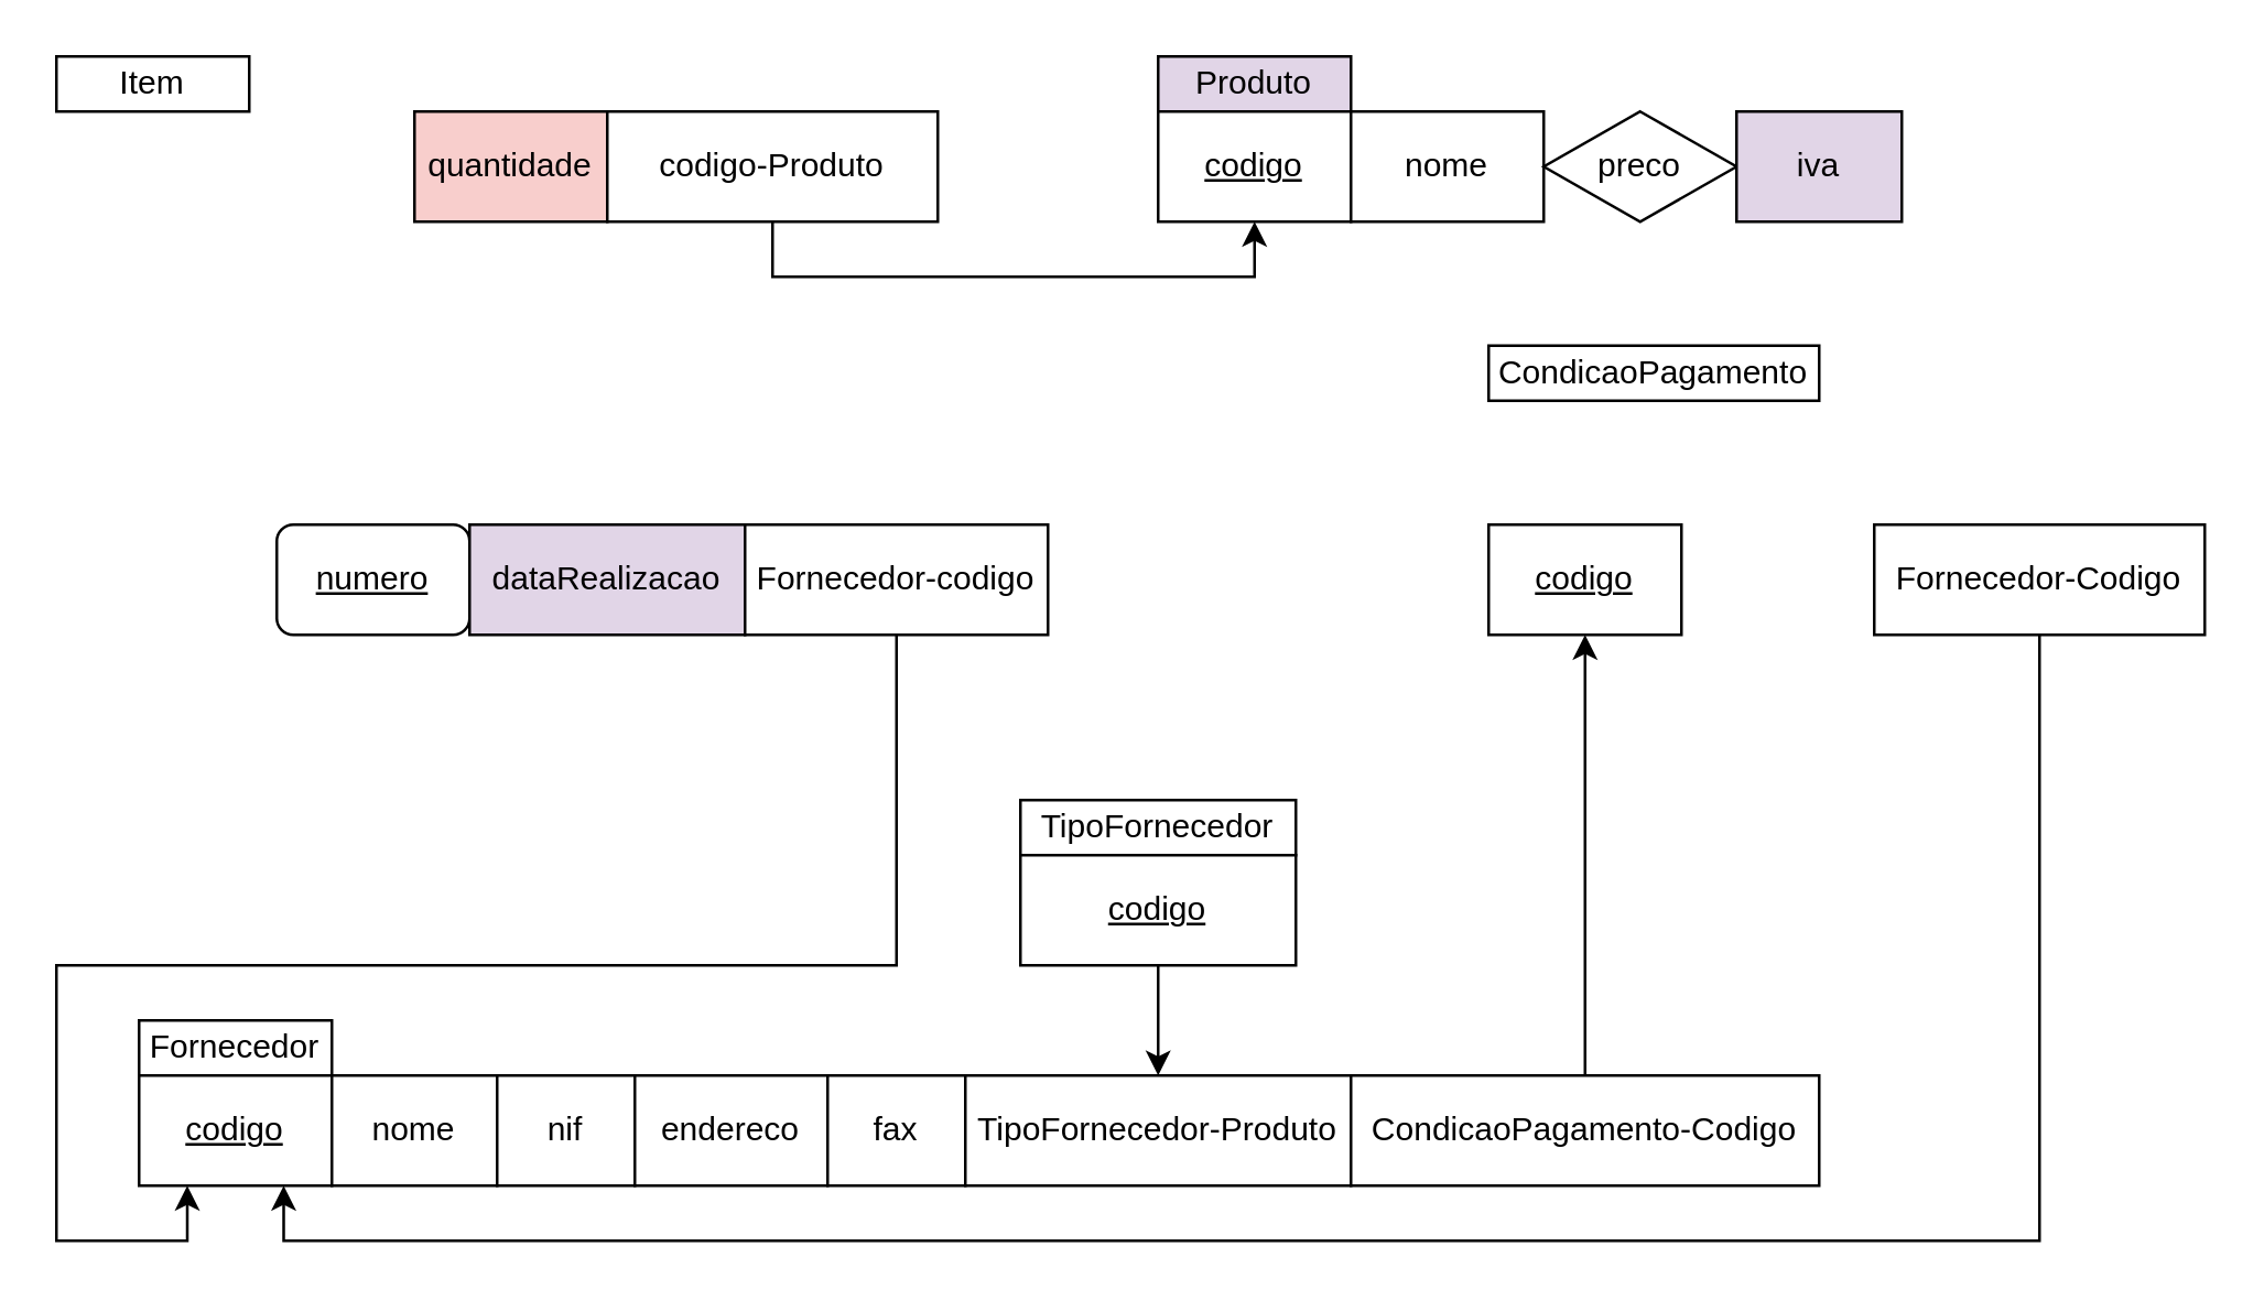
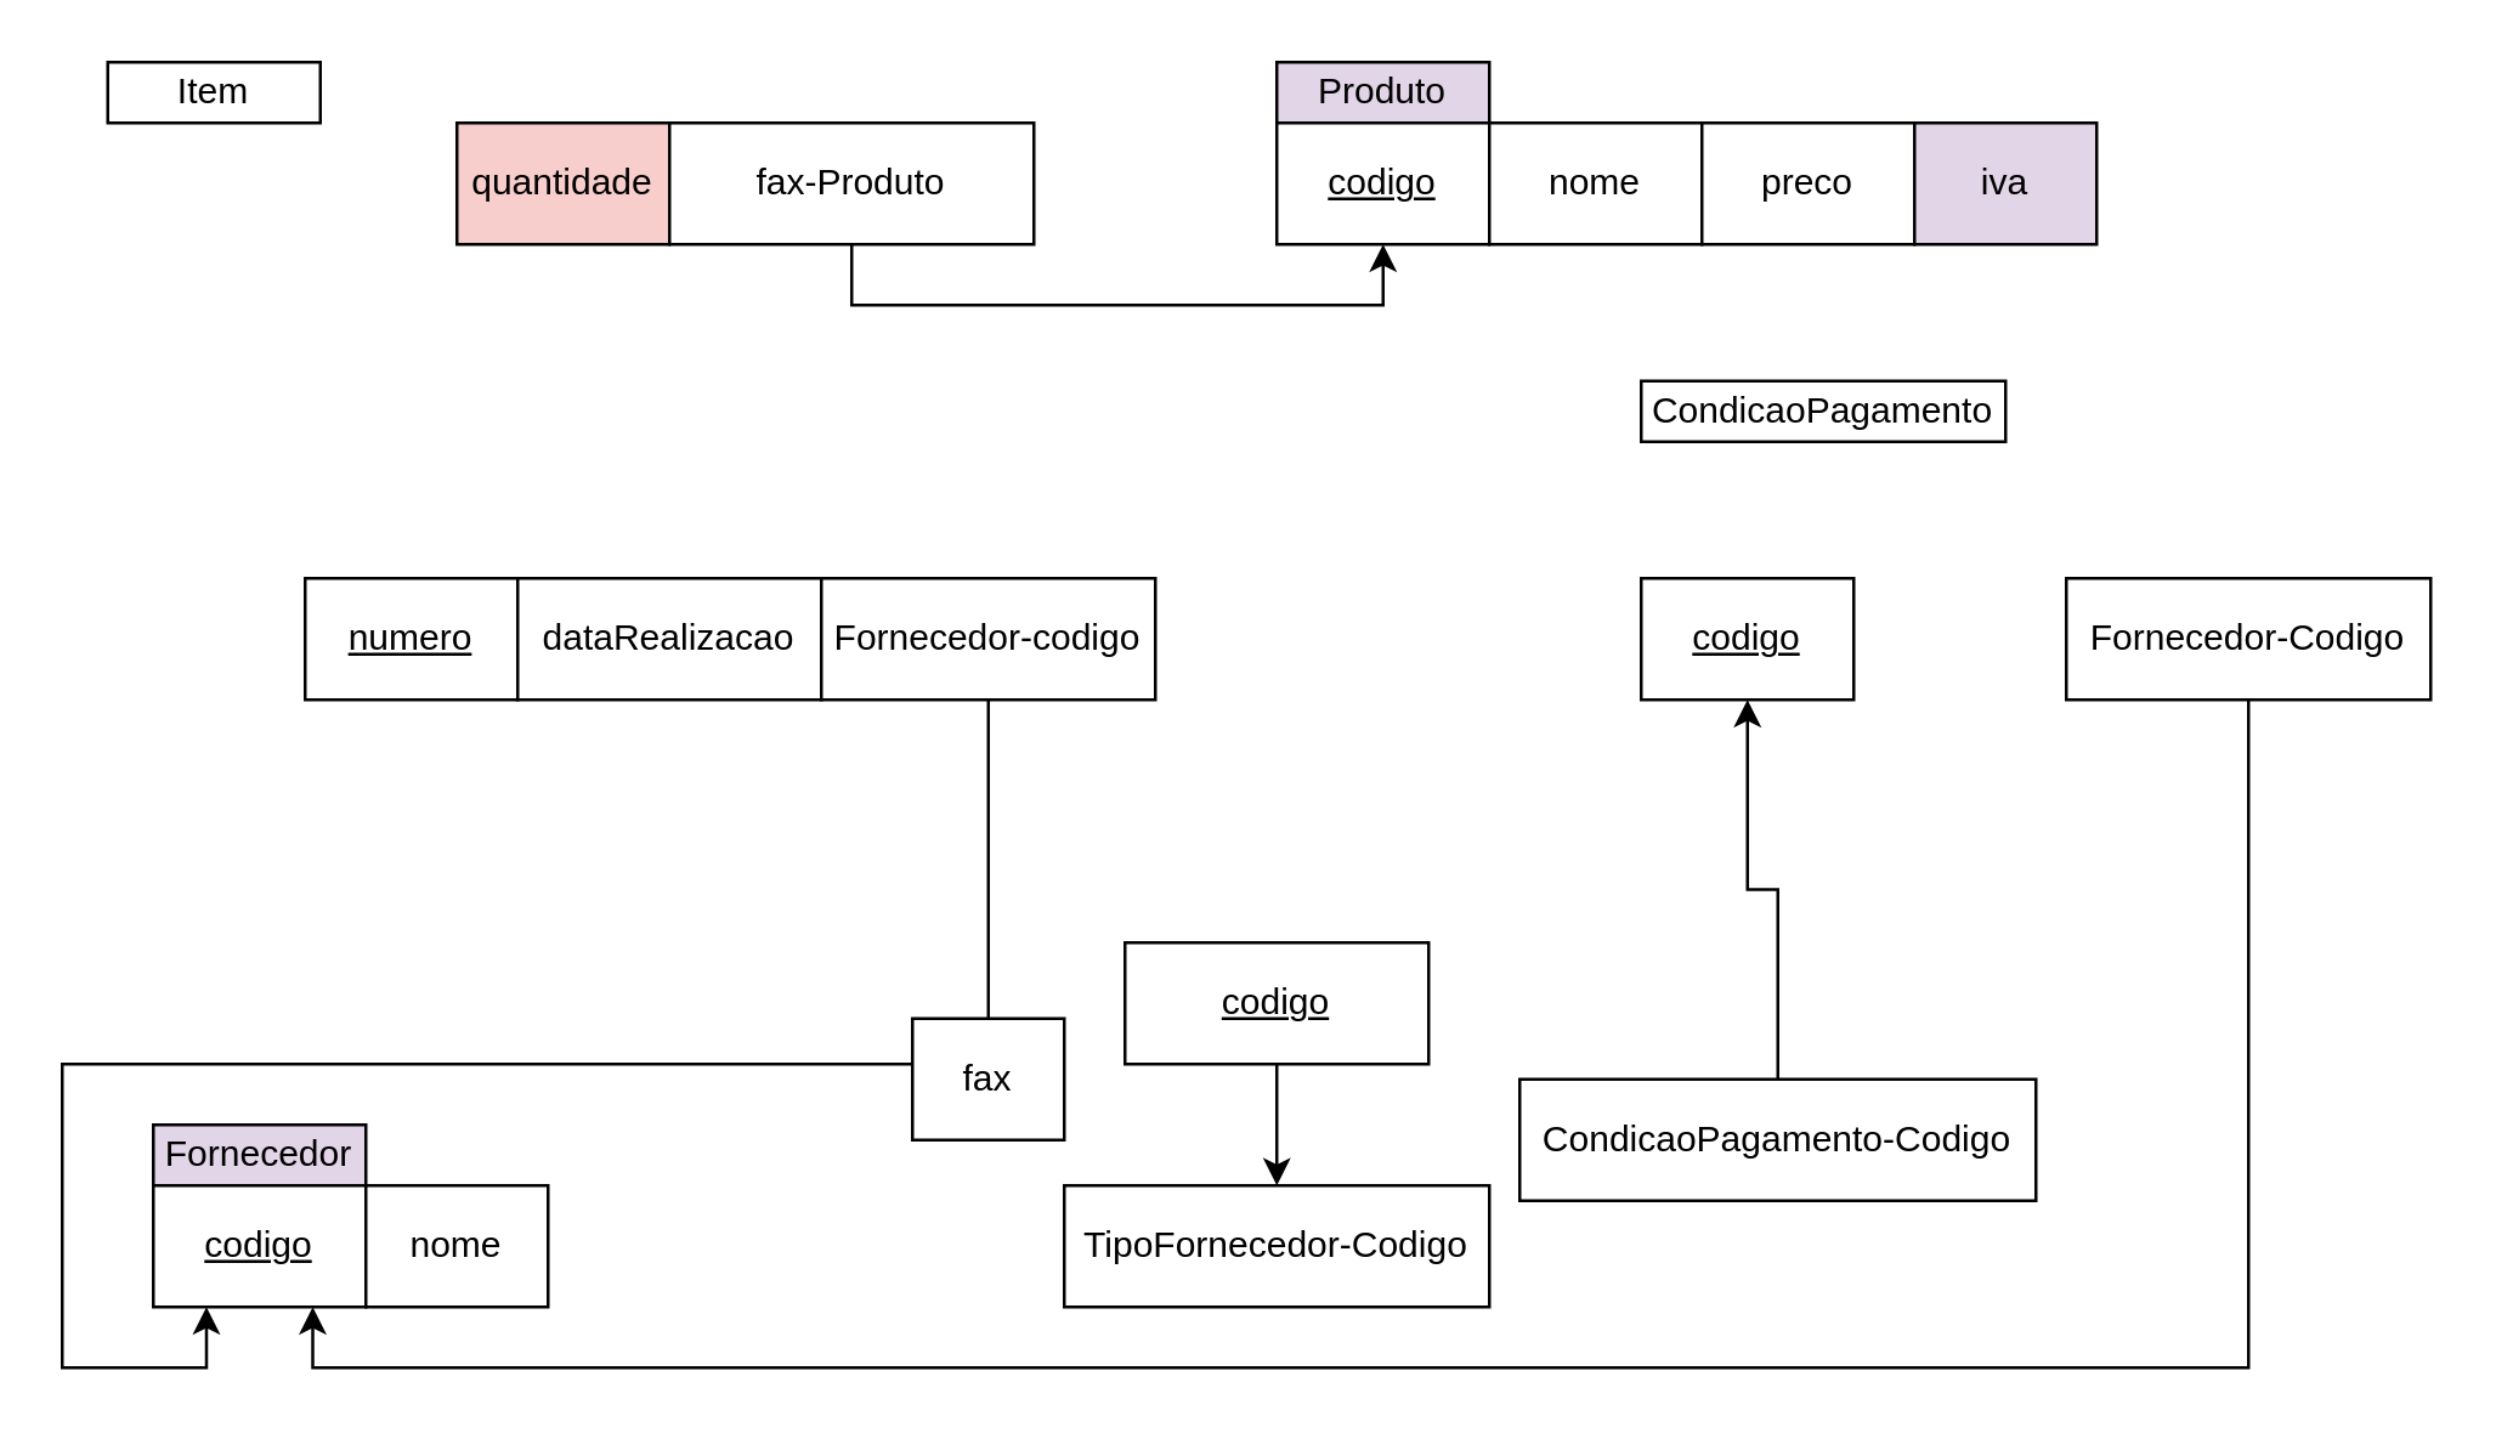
- <mxCell id="7" value="Item" style="rounded=0;whiteSpace=wrap;html=1;" parent="1" vertex="1"><mxGeometry x="20" y="20" width="70" height="20" as="geometry" /></mxCell>
+ <mxCell id="7" value="Item" style="rounded=0;whiteSpace=wrap;html=1;" parent="1" vertex="1"><mxGeometry x="35" y="20" width="70" height="20" as="geometry" /></mxCell>
- <mxCell id="30" value="codigo-Produto" style="rounded=0;whiteSpace=wrap;html=1;" vertex="1" parent="1"><mxGeometry x="220" y="40" width="120" height="40" as="geometry" /></mxCell>
+ <mxCell id="30" value="fax-Produto" style="rounded=0;whiteSpace=wrap;html=1;" vertex="1" parent="1"><mxGeometry x="220" y="40" width="120" height="40" as="geometry" /></mxCell>
- <mxCell id="5" value="preco" style="rhombus;whiteSpace=wrap;html=1;" parent="1" vertex="1"><mxGeometry x="560" y="40" width="70" height="40" as="geometry" /></mxCell>
+ <mxCell id="5" value="preco" style="rounded=0;whiteSpace=wrap;html=1;" parent="1" vertex="1"><mxGeometry x="560" y="40" width="70" height="40" as="geometry" /></mxCell>
- <mxCell id="9" value="numero" style="whiteSpace=wrap;html=1;fontStyle=4;rounded=1;" parent="1" vertex="1"><mxGeometry x="100" y="190" width="70" height="40" as="geometry" /></mxCell>
+ <mxCell id="9" value="numero" style="rounded=0;whiteSpace=wrap;html=1;fontStyle=4" parent="1" vertex="1"><mxGeometry x="100" y="190" width="70" height="40" as="geometry" /></mxCell>
- <mxCell id="10" value="dataRealizacao" style="rounded=0;whiteSpace=wrap;html=1;fillColor=#e1d5e7;" parent="1" vertex="1"><mxGeometry x="170" y="190" width="100" height="40" as="geometry" /></mxCell>
+ <mxCell id="10" value="dataRealizacao" style="rounded=0;whiteSpace=wrap;html=1;" parent="1" vertex="1"><mxGeometry x="170" y="190" width="100" height="40" as="geometry" /></mxCell>
- <mxCell id="26" value="TipoFornecedor" style="rounded=0;whiteSpace=wrap;html=1;" parent="1" vertex="1"><mxGeometry x="370" y="290" width="100" height="20" as="geometry" /></mxCell>
- <mxCell id="13" value="Fornecedor" style="rounded=0;whiteSpace=wrap;html=1;" parent="1" vertex="1"><mxGeometry x="50" y="370" width="70" height="20" as="geometry" /></mxCell>
+ <mxCell id="13" value="Fornecedor" style="rounded=0;whiteSpace=wrap;html=1;fillColor=#e1d5e7;" parent="1" vertex="1"><mxGeometry x="50" y="370" width="70" height="20" as="geometry" /></mxCell>
- <mxCell id="16" value="nif" style="rounded=0;whiteSpace=wrap;html=1;" parent="1" vertex="1"><mxGeometry x="180" y="390" width="50" height="40" as="geometry" /></mxCell>
- <mxCell id="17" value="endereco" style="rounded=0;whiteSpace=wrap;html=1;" parent="1" vertex="1"><mxGeometry x="230" y="390" width="70" height="40" as="geometry" /></mxCell>
- <mxCell id="18" value="fax" style="rounded=0;whiteSpace=wrap;html=1;" parent="1" vertex="1"><mxGeometry x="300" y="390" width="50" height="40" as="geometry" /></mxCell>
+ <mxCell id="18" value="fax" style="rounded=0;whiteSpace=wrap;html=1;" parent="1" vertex="1"><mxGeometry x="300" y="335" width="50" height="40" as="geometry" /></mxCell>
- <mxCell id="19" value="TipoFornecedor-Produto" style="rounded=0;whiteSpace=wrap;html=1;" parent="1" vertex="1"><mxGeometry x="350" y="390" width="140" height="40" as="geometry" /></mxCell>
+ <mxCell id="19" value="TipoFornecedor-Codigo" style="rounded=0;whiteSpace=wrap;html=1;" parent="1" vertex="1"><mxGeometry x="350" y="390" width="140" height="40" as="geometry" /></mxCell>
- <mxCell id="21" value="CondicaoPagamento-Codigo" style="rounded=0;whiteSpace=wrap;html=1;" parent="1" vertex="1"><mxGeometry x="490" y="390" width="170" height="40" as="geometry" /></mxCell>
+ <mxCell id="21" value="CondicaoPagamento-Codigo" style="rounded=0;whiteSpace=wrap;html=1;" parent="1" vertex="1"><mxGeometry x="500" y="355" width="170" height="40" as="geometry" /></mxCell>
